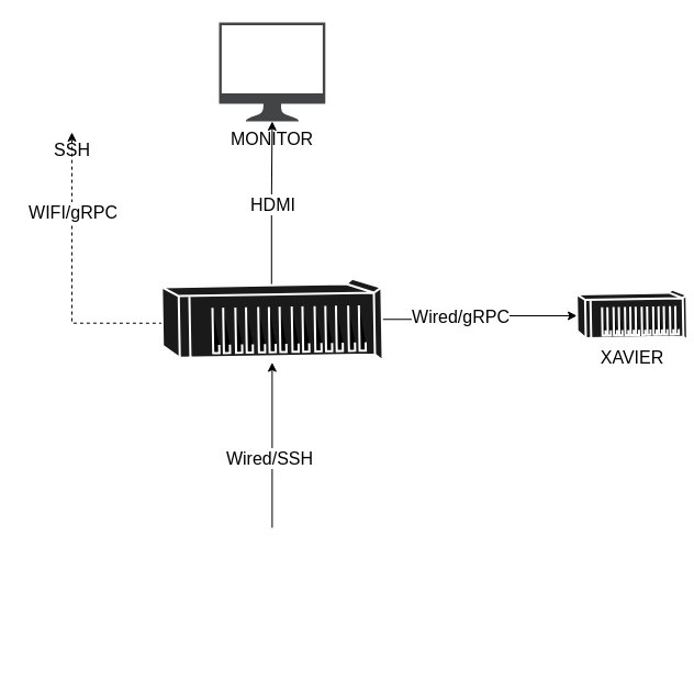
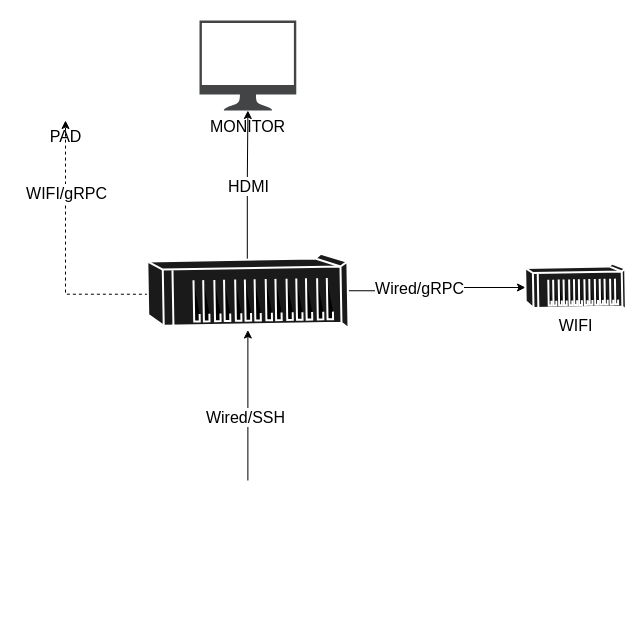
- <mxCell id="5" value="&lt;span style=&quot;font-size: 16px&quot;&gt;SSH&lt;/span&gt;" style="shape=image;html=1;verticalAlign=top;verticalLabelPosition=bottom;labelBackgroundColor=#ffffff;imageAspect=0;aspect=fixed;image=https://cdn2.iconfinder.com/data/icons/pinpoint-interface-ii/48/device-tablet-128.png" vertex="1" parent="1"><mxGeometry x="20" y="30" width="90" height="90" as="geometry" /></mxCell>
+ <mxCell id="5" value="&lt;span style=&quot;font-size: 16px&quot;&gt;PAD&lt;/span&gt;" style="shape=image;html=1;verticalAlign=top;verticalLabelPosition=bottom;labelBackgroundColor=#ffffff;imageAspect=0;aspect=fixed;image=https://cdn2.iconfinder.com/data/icons/pinpoint-interface-ii/48/device-tablet-128.png" vertex="1" parent="1"><mxGeometry x="20" y="30" width="90" height="90" as="geometry" /></mxCell>
- <mxCell id="15" value="XAVIER" style="text;html=1;align=center;verticalAlign=middle;resizable=0;points=[];autosize=1;fontSize=16;fontFamily=Helvetica;fontStyle=0;labelBackgroundColor=#ffffff;" vertex="1" parent="1"><mxGeometry x="540" y="315" width="70" height="20" as="geometry" /></mxCell>
+ <mxCell id="15" value="WIFI" style="text;html=1;align=center;verticalAlign=middle;resizable=0;points=[];autosize=1;fontSize=16;fontFamily=Helvetica;fontStyle=0;labelBackgroundColor=#ffffff;" vertex="1" parent="1"><mxGeometry x="540" y="315" width="70" height="20" as="geometry" /></mxCell>
